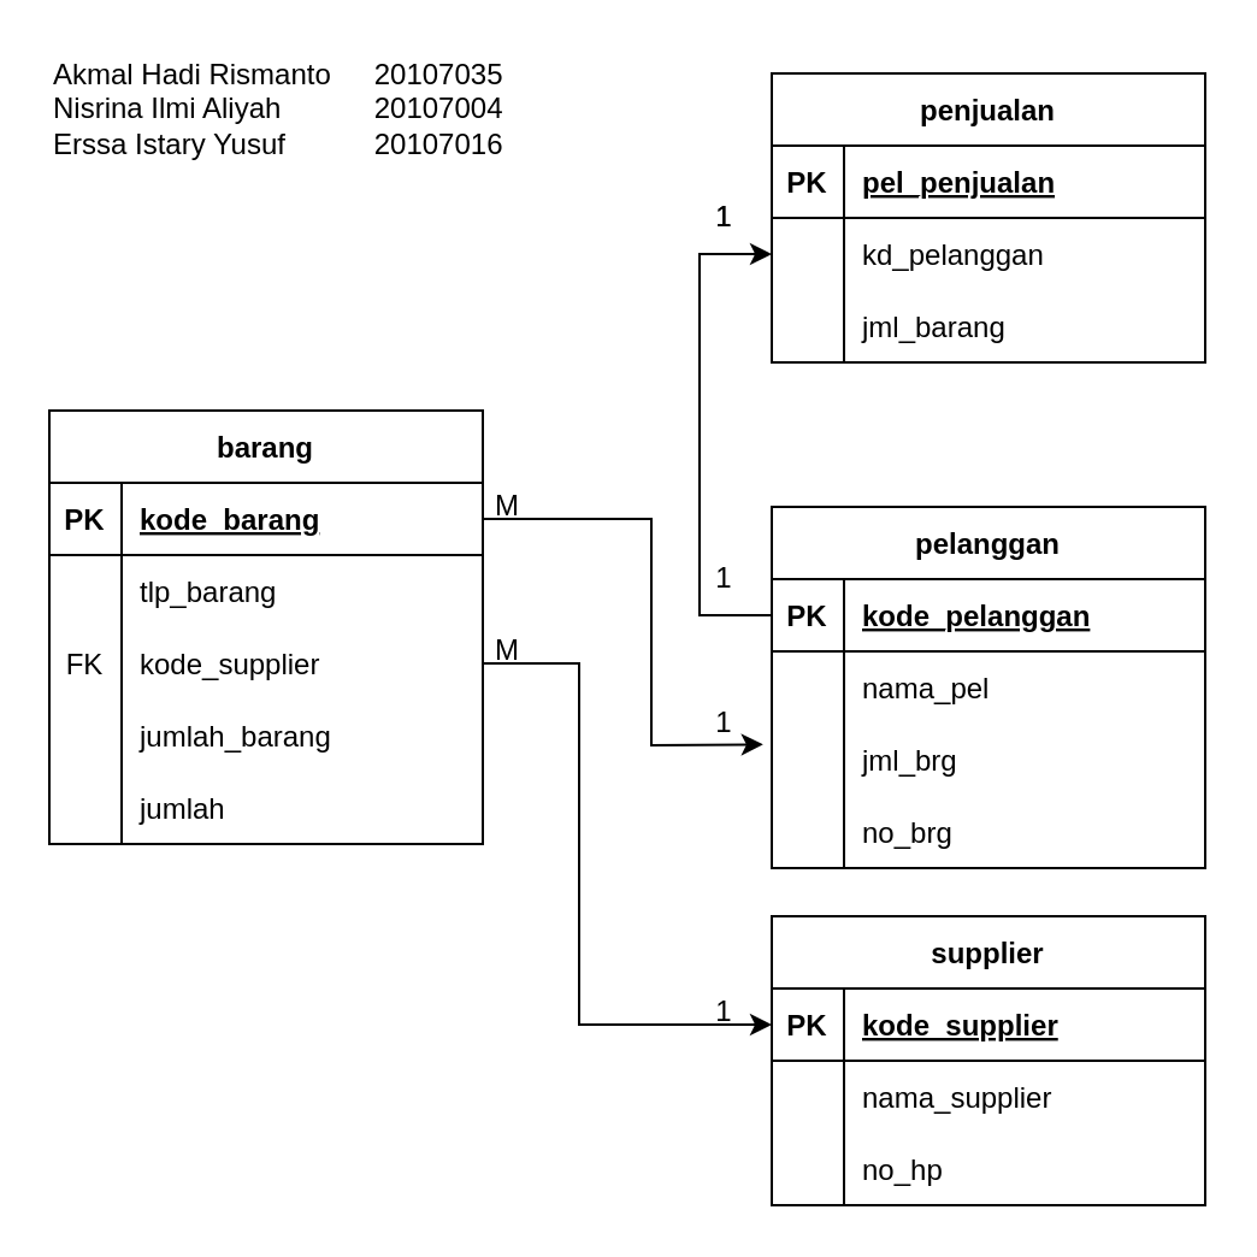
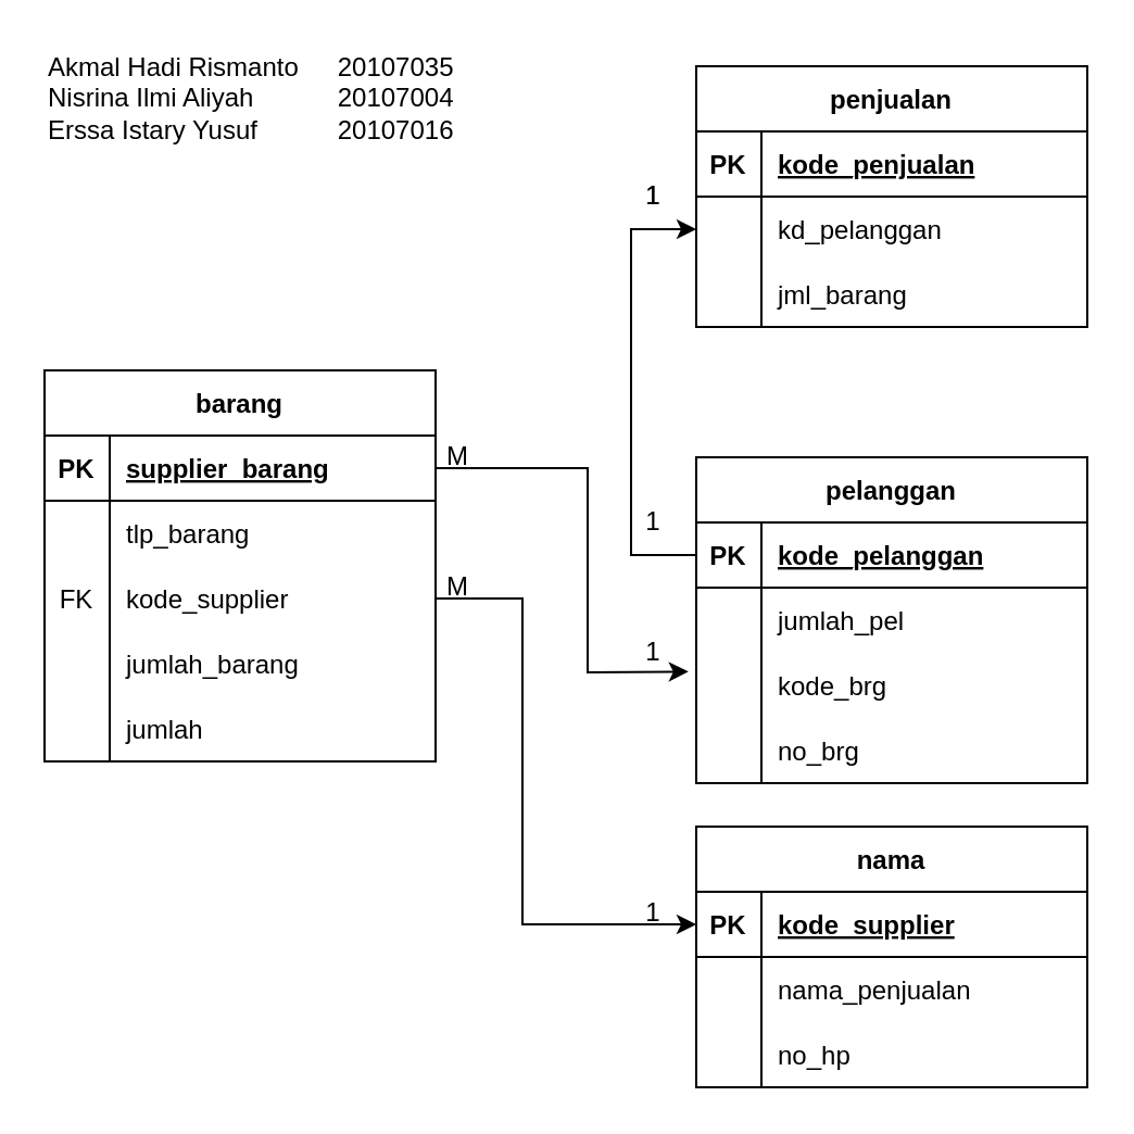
- <mxCell id="15" value="pel_penjualan" style="shape=partialRectangle;connectable=0;fillColor=none;top=0;left=0;bottom=0;right=0;align=left;spacingLeft=6;fontStyle=5;overflow=hidden;" vertex="1" parent="13"><mxGeometry x="30" width="150" height="30" as="geometry"><mxRectangle width="150" height="30" as="alternateBounds" /></mxGeometry></mxCell>
+ <mxCell id="15" value="kode_penjualan" style="shape=partialRectangle;connectable=0;fillColor=none;top=0;left=0;bottom=0;right=0;align=left;spacingLeft=6;fontStyle=5;overflow=hidden;" vertex="1" parent="13"><mxGeometry x="30" width="150" height="30" as="geometry"><mxRectangle width="150" height="30" as="alternateBounds" /></mxGeometry></mxCell>
- <mxCell id="41" value="kode_barang" style="shape=partialRectangle;connectable=0;fillColor=none;top=0;left=0;bottom=0;right=0;align=left;spacingLeft=6;fontStyle=5;overflow=hidden;" vertex="1" parent="39"><mxGeometry x="30" width="150" height="30" as="geometry"><mxRectangle width="150" height="30" as="alternateBounds" /></mxGeometry></mxCell>
+ <mxCell id="41" value="supplier_barang" style="shape=partialRectangle;connectable=0;fillColor=none;top=0;left=0;bottom=0;right=0;align=left;spacingLeft=6;fontStyle=5;overflow=hidden;" vertex="1" parent="39"><mxGeometry x="30" width="150" height="30" as="geometry"><mxRectangle width="150" height="30" as="alternateBounds" /></mxGeometry></mxCell>
- <mxCell id="28" value="nama_pel" style="shape=partialRectangle;connectable=0;fillColor=none;top=0;left=0;bottom=0;right=0;align=left;spacingLeft=6;overflow=hidden;" vertex="1" parent="26"><mxGeometry x="30" width="150" height="30" as="geometry"><mxRectangle width="150" height="30" as="alternateBounds" /></mxGeometry></mxCell>
+ <mxCell id="28" value="jumlah_pel" style="shape=partialRectangle;connectable=0;fillColor=none;top=0;left=0;bottom=0;right=0;align=left;spacingLeft=6;overflow=hidden;" vertex="1" parent="26"><mxGeometry x="30" width="150" height="30" as="geometry"><mxRectangle width="150" height="30" as="alternateBounds" /></mxGeometry></mxCell>
- <mxCell id="31" value="jml_brg" style="shape=partialRectangle;connectable=0;fillColor=none;top=0;left=0;bottom=0;right=0;align=left;spacingLeft=6;overflow=hidden;" vertex="1" parent="29"><mxGeometry x="30" width="150" height="30" as="geometry"><mxRectangle width="150" height="30" as="alternateBounds" /></mxGeometry></mxCell>
+ <mxCell id="31" value="kode_brg" style="shape=partialRectangle;connectable=0;fillColor=none;top=0;left=0;bottom=0;right=0;align=left;spacingLeft=6;overflow=hidden;" vertex="1" parent="29"><mxGeometry x="30" width="150" height="30" as="geometry"><mxRectangle width="150" height="30" as="alternateBounds" /></mxGeometry></mxCell>
- <mxCell id="2" value="supplier" style="shape=table;startSize=30;container=1;collapsible=1;childLayout=tableLayout;fixedRows=1;rowLines=0;fontStyle=1;align=center;resizeLast=1;" vertex="1" parent="1"><mxGeometry x="320" y="380" width="180" height="120" as="geometry" /></mxCell>
+ <mxCell id="2" value="nama" style="shape=table;startSize=30;container=1;collapsible=1;childLayout=tableLayout;fixedRows=1;rowLines=0;fontStyle=1;align=center;resizeLast=1;" vertex="1" parent="1"><mxGeometry x="320" y="380" width="180" height="120" as="geometry" /></mxCell>
- <mxCell id="8" value="nama_supplier" style="shape=partialRectangle;connectable=0;fillColor=none;top=0;left=0;bottom=0;right=0;align=left;spacingLeft=6;overflow=hidden;" vertex="1" parent="6"><mxGeometry x="30" width="150" height="30" as="geometry"><mxRectangle width="150" height="30" as="alternateBounds" /></mxGeometry></mxCell>
+ <mxCell id="8" value="nama_penjualan" style="shape=partialRectangle;connectable=0;fillColor=none;top=0;left=0;bottom=0;right=0;align=left;spacingLeft=6;overflow=hidden;" vertex="1" parent="6"><mxGeometry x="30" width="150" height="30" as="geometry"><mxRectangle width="150" height="30" as="alternateBounds" /></mxGeometry></mxCell>
